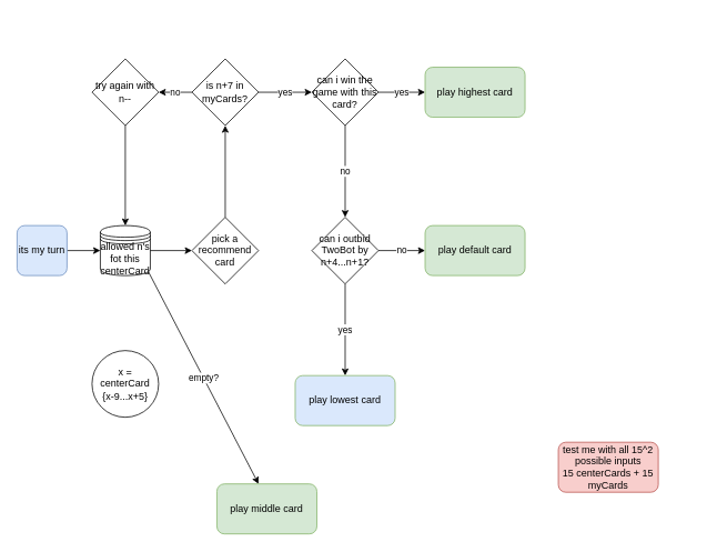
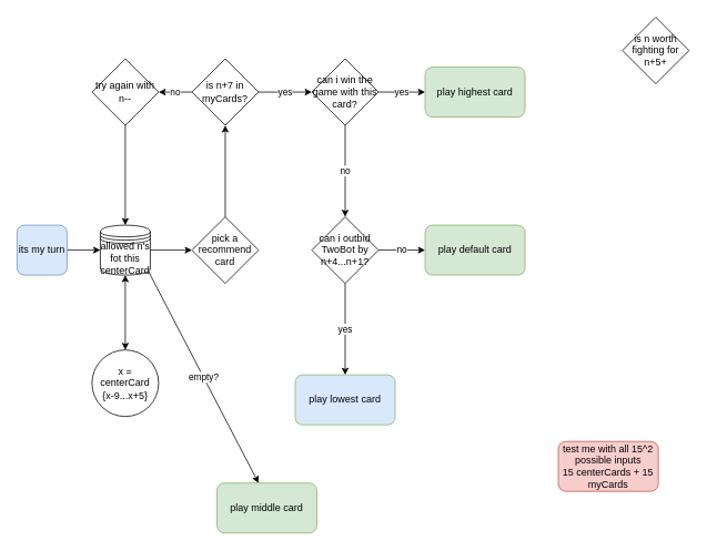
+ <mxCell id="13" value="is n worth fighting for n+5+" style="rhombus;whiteSpace=wrap;html=1;" parent="1" vertex="1"><mxGeometry x="747" width="80" height="80" as="geometry" y="20" /></mxCell>
+ <mxCell id="20" value="" style="endArrow=classic;startArrow=classic;html=1;rounded=0;exitX=0.5;exitY=1;exitDx=0;exitDy=0;entryX=0.5;entryY=0;entryDx=0;entryDy=0;" parent="1" source="17" target="19" edge="1"><mxGeometry width="50" height="50" relative="1" as="geometry"><mxPoint x="410" y="240" as="sourcePoint" /><mxPoint x="170" y="390" as="targetPoint" /></mxGeometry></mxCell>
